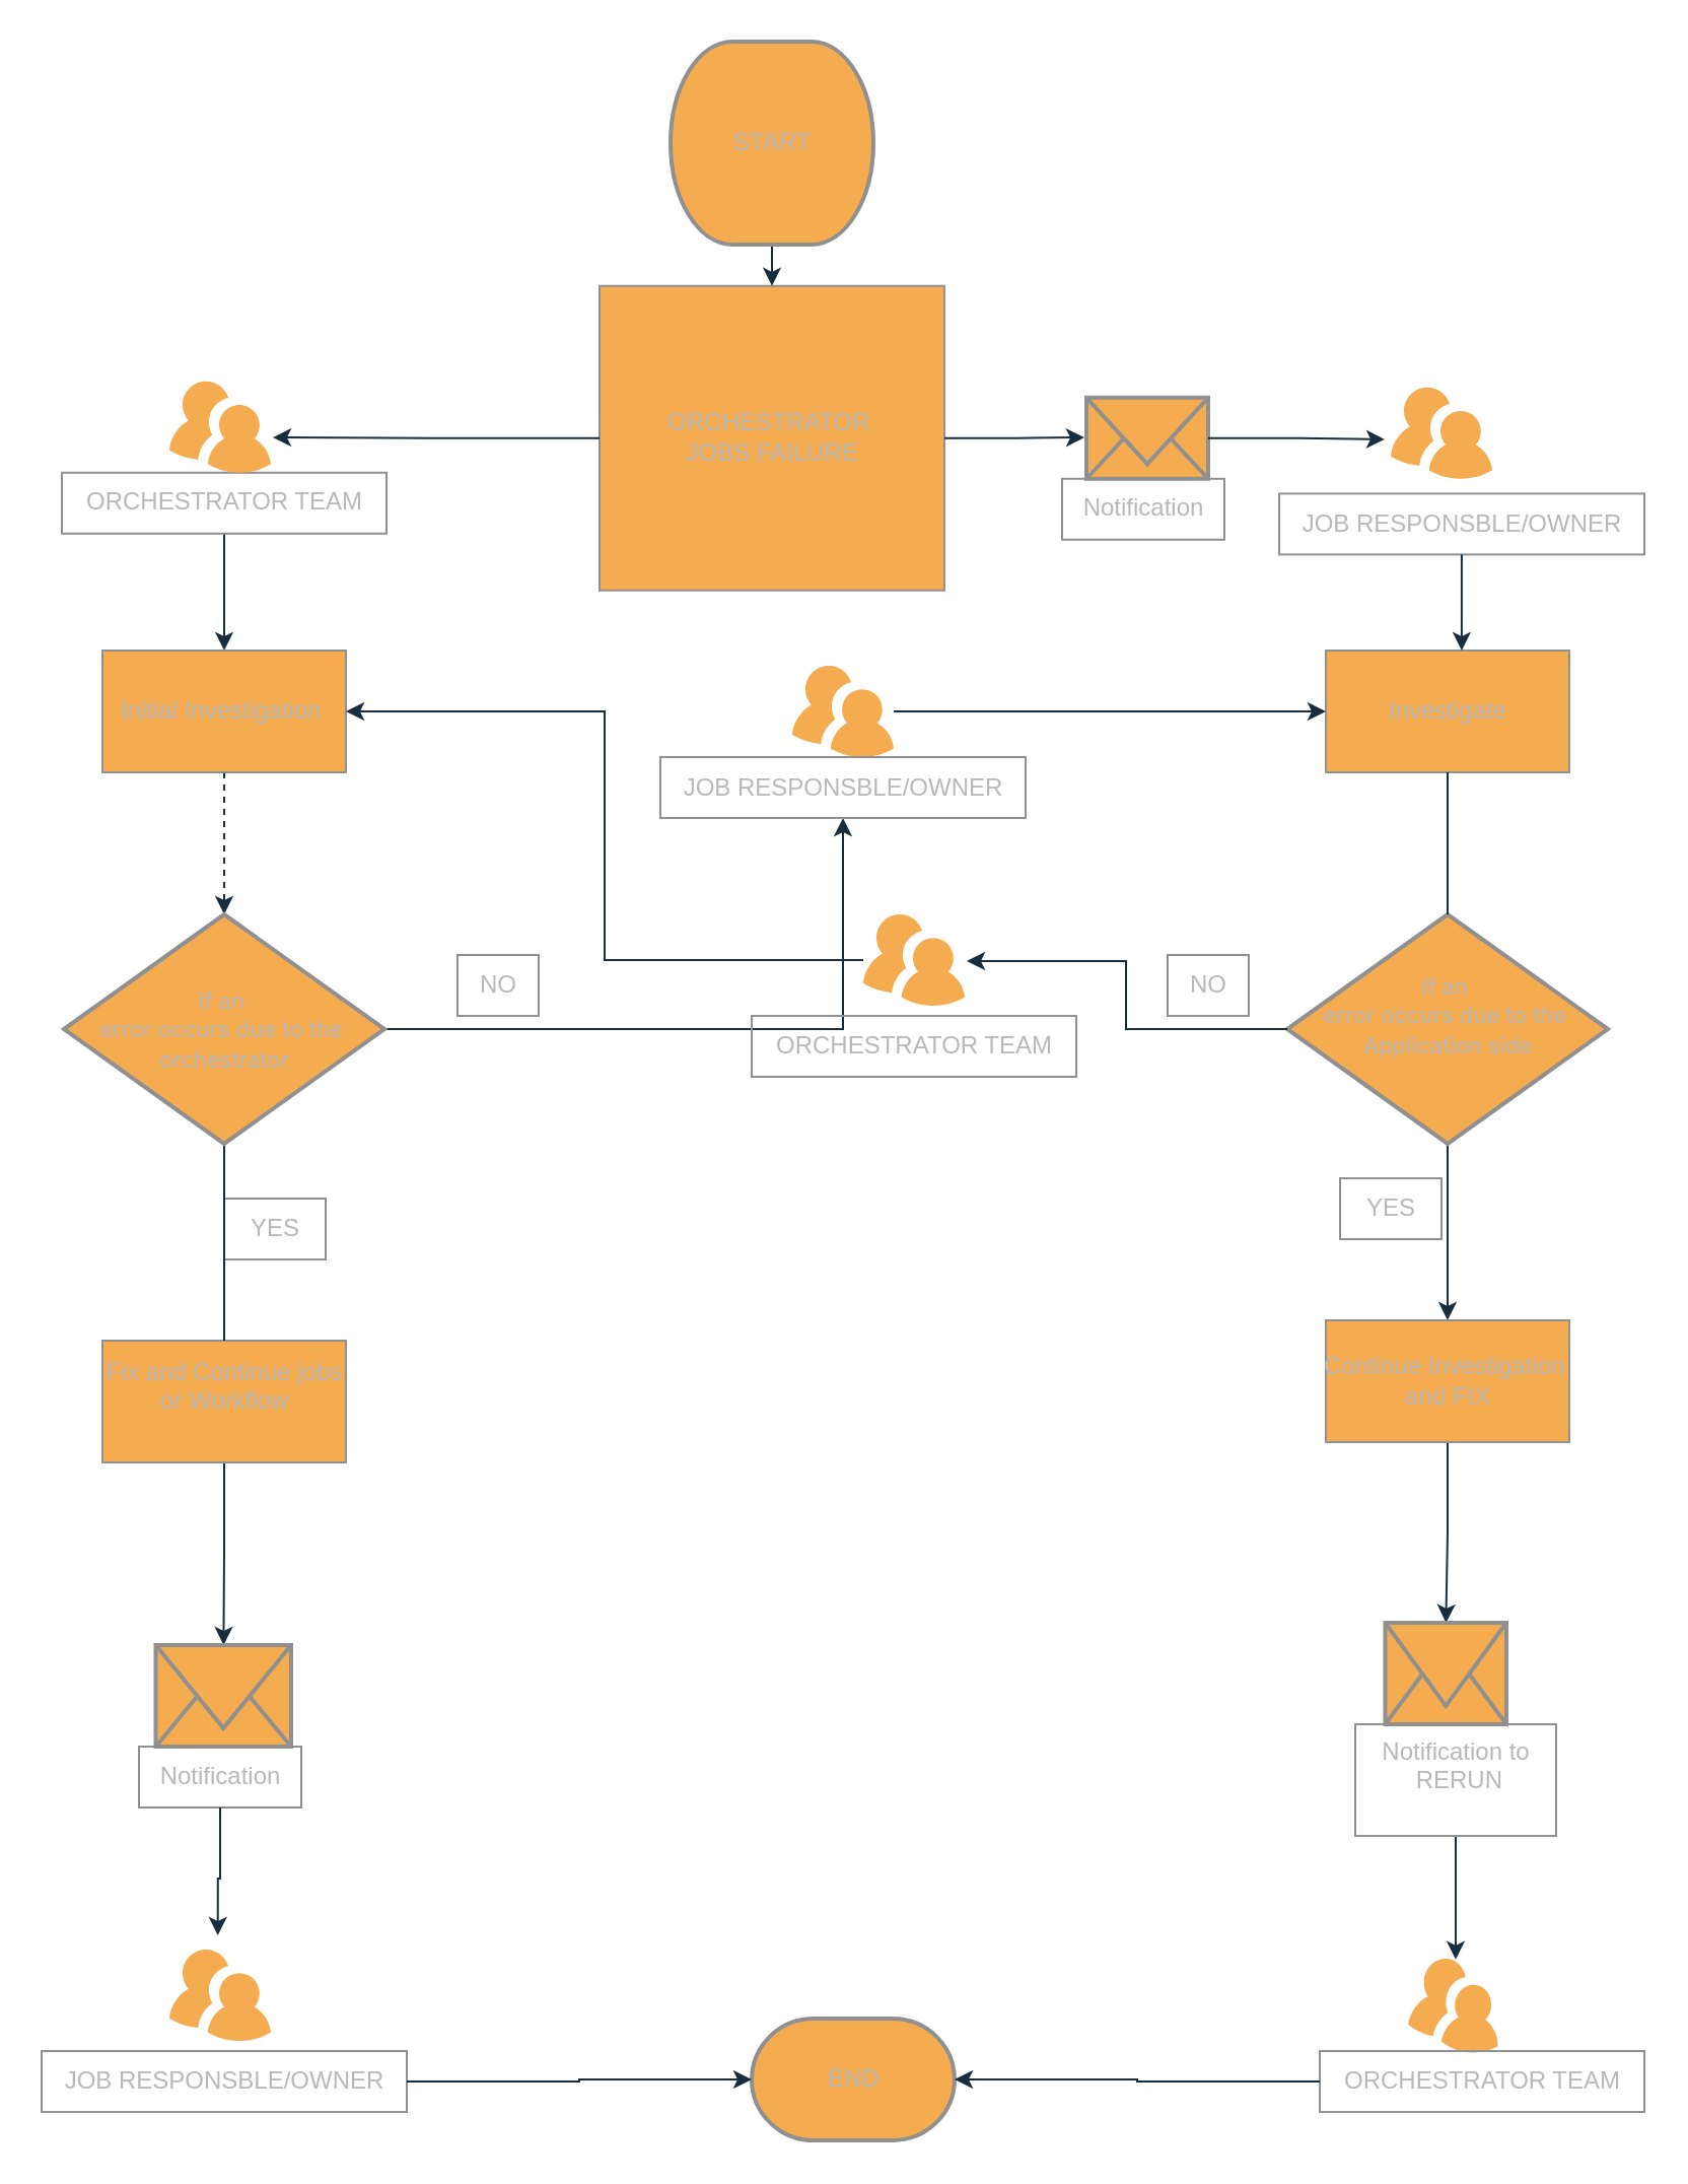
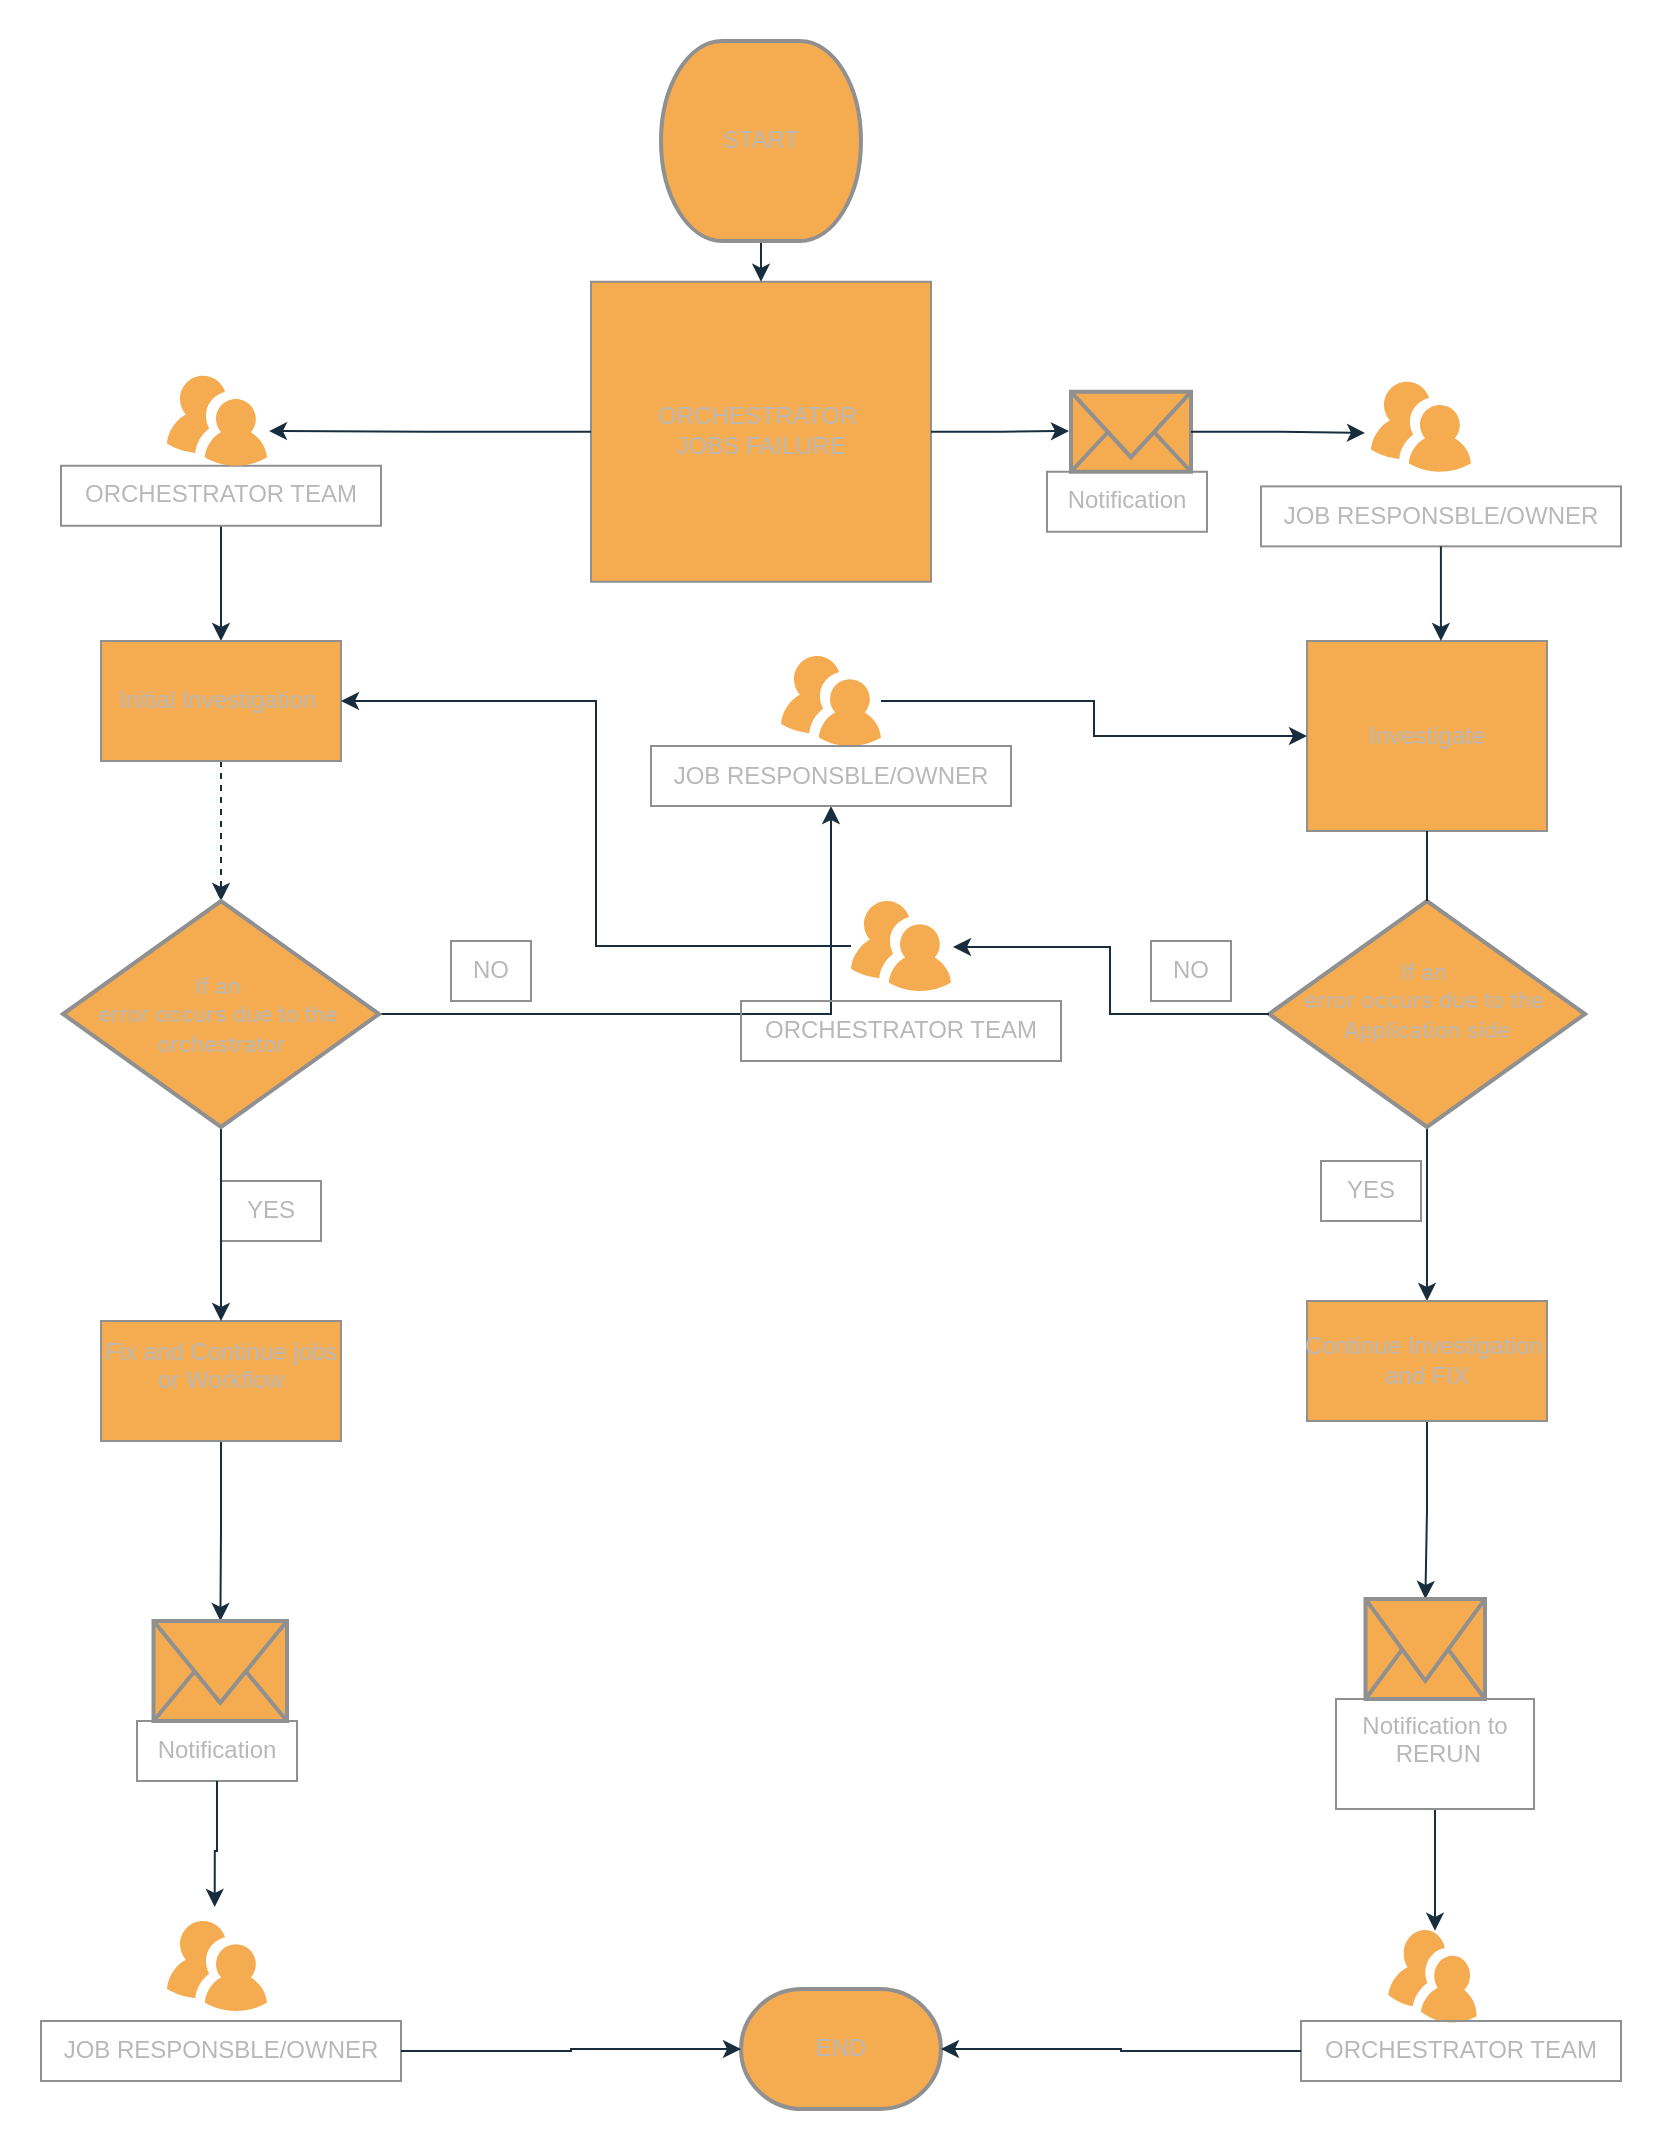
- <mxCell id="11" value="Investigate" style="rounded=0;html=1;labelBorderColor=none;fontColor=#B8B8B8;labelBackgroundColor=none;strokeColor=#909090;fillColor=#F5AB50;textShadow=0;" vertex="1" parent="1"><mxGeometry x="653" y="320" width="120" height="60" as="geometry" /></mxCell>
+ <mxCell id="11" value="Investigate" style="rounded=0;html=1;labelBorderColor=none;fontColor=#B8B8B8;labelBackgroundColor=none;strokeColor=#909090;fillColor=#F5AB50;textShadow=0;" vertex="1" parent="1"><mxGeometry x="653" y="320" width="120" height="95" as="geometry" /></mxCell>
- <mxCell id="20" style="edgeStyle=orthogonalEdgeStyle;rounded=0;orthogonalLoop=1;jettySize=auto;html=1;entryX=0.5;entryY=0;entryDx=0;entryDy=0;labelBorderColor=none;fontColor=#B8B8B8;labelBackgroundColor=none;strokeColor=#182E3E;textShadow=0;endArrow=none;" edge="1" parent="1" source="22" target="10"><mxGeometry relative="1" as="geometry" /></mxCell>
+ <mxCell id="20" style="edgeStyle=orthogonalEdgeStyle;rounded=0;orthogonalLoop=1;jettySize=auto;html=1;entryX=0.5;entryY=0;entryDx=0;entryDy=0;labelBorderColor=none;fontColor=#B8B8B8;labelBackgroundColor=none;strokeColor=#182E3E;textShadow=0;" edge="1" parent="1" source="22" target="10"><mxGeometry relative="1" as="geometry" /></mxCell>
